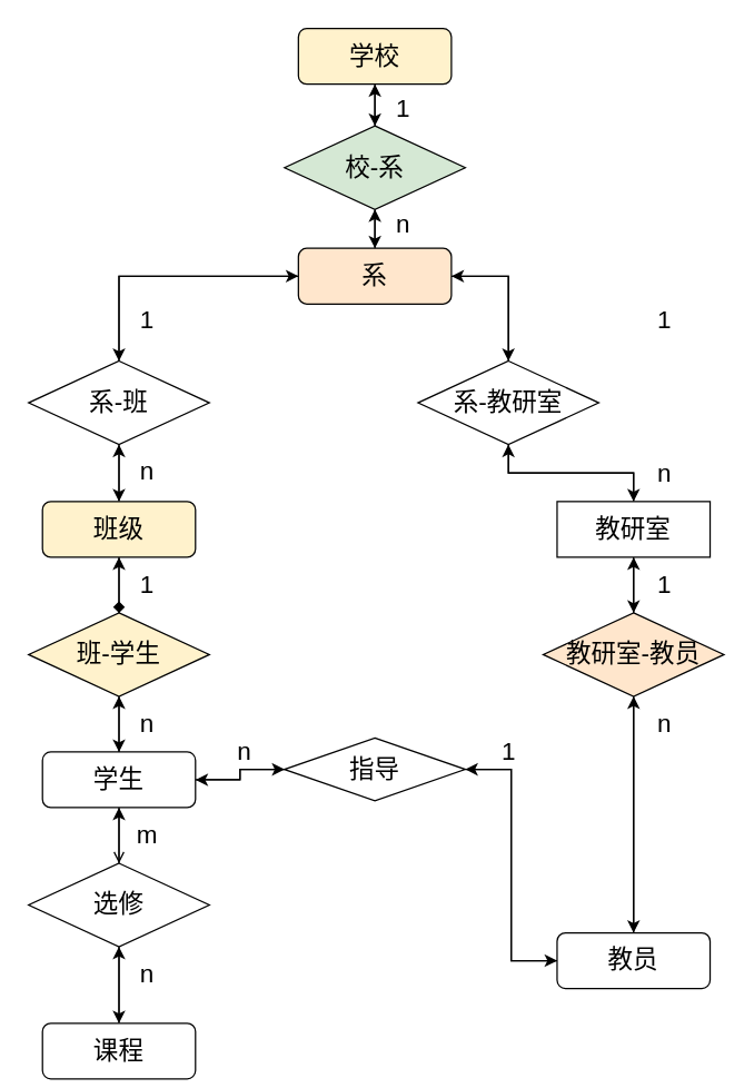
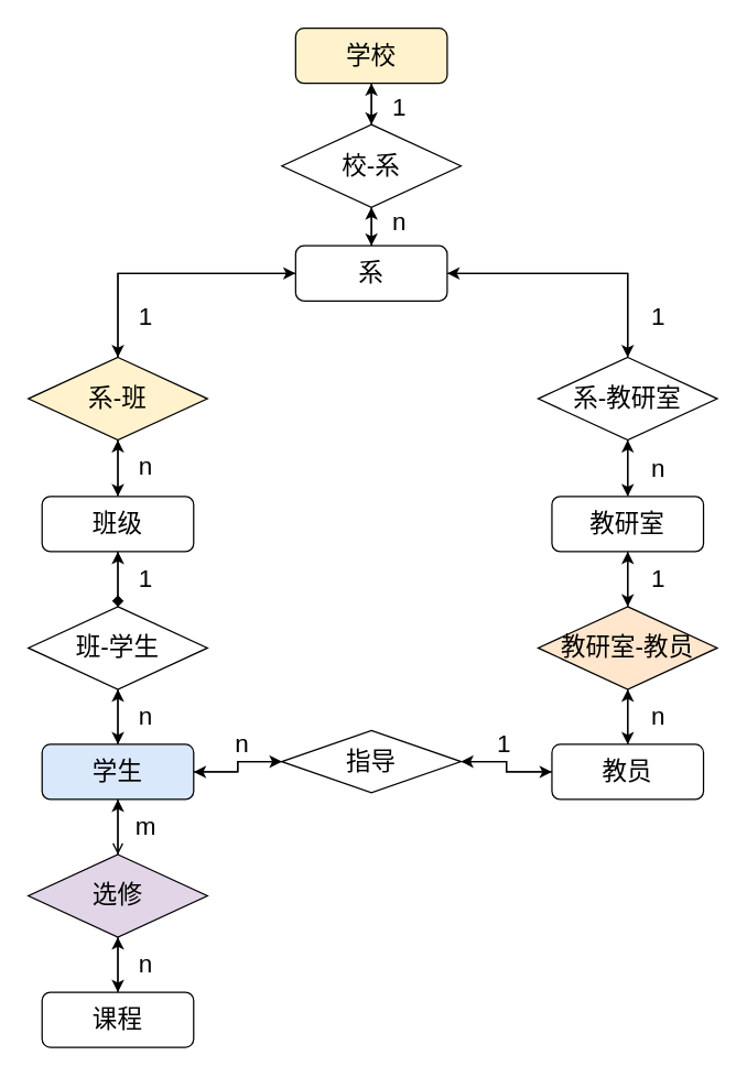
- <mxCell id="6" value="&lt;font style=&quot;font-size: 18px;&quot;&gt;校-系&lt;/font&gt;" style="rhombus;whiteSpace=wrap;html=1;fillColor=#d5e8d4;" vertex="1" parent="1"><mxGeometry x="204" y="90" width="130" height="60" as="geometry" /></mxCell>
+ <mxCell id="6" value="&lt;font style=&quot;font-size: 18px;&quot;&gt;校-系&lt;/font&gt;" style="rhombus;whiteSpace=wrap;html=1;" vertex="1" parent="1"><mxGeometry x="204" y="90" width="130" height="60" as="geometry" /></mxCell>
- <mxCell id="11" value="&lt;span style=&quot;font-size: 18px;&quot;&gt;系&lt;/span&gt;" style="rounded=1;whiteSpace=wrap;html=1;fillColor=#ffe6cc;" vertex="1" parent="1"><mxGeometry x="214" y="178" width="110" height="40" as="geometry" /></mxCell>
+ <mxCell id="11" value="&lt;span style=&quot;font-size: 18px;&quot;&gt;系&lt;/span&gt;" style="rounded=1;whiteSpace=wrap;html=1;" vertex="1" parent="1"><mxGeometry x="214" y="178" width="110" height="40" as="geometry" /></mxCell>
- <mxCell id="15" value="&lt;font style=&quot;font-size: 18px;&quot;&gt;系-班&lt;/font&gt;" style="rhombus;whiteSpace=wrap;html=1;" vertex="1" parent="1"><mxGeometry x="20" y="259" width="130" height="60" as="geometry" /></mxCell>
+ <mxCell id="15" value="&lt;font style=&quot;font-size: 18px;&quot;&gt;系-班&lt;/font&gt;" style="rhombus;whiteSpace=wrap;html=1;fillColor=#fff2cc;" vertex="1" parent="1"><mxGeometry x="20" y="259" width="130" height="60" as="geometry" /></mxCell>
- <mxCell id="18" value="&lt;font style=&quot;font-size: 18px;&quot;&gt;系-教研室&lt;/font&gt;" style="rhombus;whiteSpace=wrap;html=1;" vertex="1" parent="1"><mxGeometry x="300" y="259" width="130" height="60" as="geometry" /></mxCell>
+ <mxCell id="18" value="&lt;font style=&quot;font-size: 18px;&quot;&gt;系-教研室&lt;/font&gt;" style="rhombus;whiteSpace=wrap;html=1;" vertex="1" parent="1"><mxGeometry x="390" y="259" width="130" height="60" as="geometry" /></mxCell>
- <mxCell id="23" value="&lt;font style=&quot;font-size: 18px;&quot;&gt;班级&lt;/font&gt;" style="rounded=1;whiteSpace=wrap;html=1;fillColor=#fff2cc;" vertex="1" parent="1"><mxGeometry x="30" y="360" width="110" height="40" as="geometry" /></mxCell>
+ <mxCell id="23" value="&lt;font style=&quot;font-size: 18px;&quot;&gt;班级&lt;/font&gt;" style="rounded=1;whiteSpace=wrap;html=1;" vertex="1" parent="1"><mxGeometry x="30" y="360" width="110" height="40" as="geometry" /></mxCell>
- <mxCell id="26" value="&lt;font style=&quot;font-size: 18px;&quot;&gt;教研室&lt;/font&gt;" style="whiteSpace=wrap;html=1;rounded=0;" vertex="1" parent="1"><mxGeometry x="400" y="360" width="110" height="40" as="geometry" /></mxCell>
+ <mxCell id="26" value="&lt;font style=&quot;font-size: 18px;&quot;&gt;教研室&lt;/font&gt;" style="rounded=1;whiteSpace=wrap;html=1;" vertex="1" parent="1"><mxGeometry x="400" y="360" width="110" height="40" as="geometry" /></mxCell>
- <mxCell id="31" value="&lt;font style=&quot;font-size: 18px;&quot;&gt;班-学生&lt;/font&gt;" style="rhombus;whiteSpace=wrap;html=1;fillColor=#fff2cc;" vertex="1" parent="1"><mxGeometry x="20" y="440" width="130" height="60" as="geometry" /></mxCell>
+ <mxCell id="31" value="&lt;font style=&quot;font-size: 18px;&quot;&gt;班-学生&lt;/font&gt;" style="rhombus;whiteSpace=wrap;html=1;" vertex="1" parent="1"><mxGeometry x="20" y="440" width="130" height="60" as="geometry" /></mxCell>
- <mxCell id="40" value="&lt;font style=&quot;font-size: 18px;&quot;&gt;学生&lt;/font&gt;" style="rounded=1;whiteSpace=wrap;html=1;" vertex="1" parent="1"><mxGeometry x="30" y="540" width="110" height="40" as="geometry" /></mxCell>
+ <mxCell id="40" value="&lt;font style=&quot;font-size: 18px;&quot;&gt;学生&lt;/font&gt;" style="rounded=1;whiteSpace=wrap;html=1;fillColor=#dae8fc;" vertex="1" parent="1"><mxGeometry x="30" y="540" width="110" height="40" as="geometry" /></mxCell>
- <mxCell id="53" value="&lt;span style=&quot;font-size: 18px;&quot;&gt;选修&lt;/span&gt;" style="rhombus;whiteSpace=wrap;html=1;" vertex="1" parent="1"><mxGeometry x="20" y="620" width="130" height="60" as="geometry" /></mxCell>
+ <mxCell id="53" value="&lt;span style=&quot;font-size: 18px;&quot;&gt;选修&lt;/span&gt;" style="rhombus;whiteSpace=wrap;html=1;fillColor=#e1d5e7;" vertex="1" parent="1"><mxGeometry x="20" y="620" width="130" height="60" as="geometry" /></mxCell>
- <mxCell id="43" value="&lt;font style=&quot;font-size: 18px;&quot;&gt;教员&lt;/font&gt;" style="rounded=1;whiteSpace=wrap;html=1;" vertex="1" parent="1"><mxGeometry x="400" y="670" width="110" height="40" as="geometry" /></mxCell>
+ <mxCell id="43" value="&lt;font style=&quot;font-size: 18px;&quot;&gt;教员&lt;/font&gt;" style="rounded=1;whiteSpace=wrap;html=1;" vertex="1" parent="1"><mxGeometry x="400" y="540" width="110" height="40" as="geometry" /></mxCell>
- <mxCell id="55" value="&lt;font style=&quot;font-size: 18px;&quot;&gt;课程&lt;/font&gt;" style="rounded=1;whiteSpace=wrap;html=1;" vertex="1" parent="1"><mxGeometry x="30" y="735" width="110" height="40" as="geometry" /></mxCell>
+ <mxCell id="55" value="&lt;font style=&quot;font-size: 18px;&quot;&gt;课程&lt;/font&gt;" style="rounded=1;whiteSpace=wrap;html=1;" vertex="1" parent="1"><mxGeometry x="30" y="720" width="110" height="40" as="geometry" /></mxCell>
